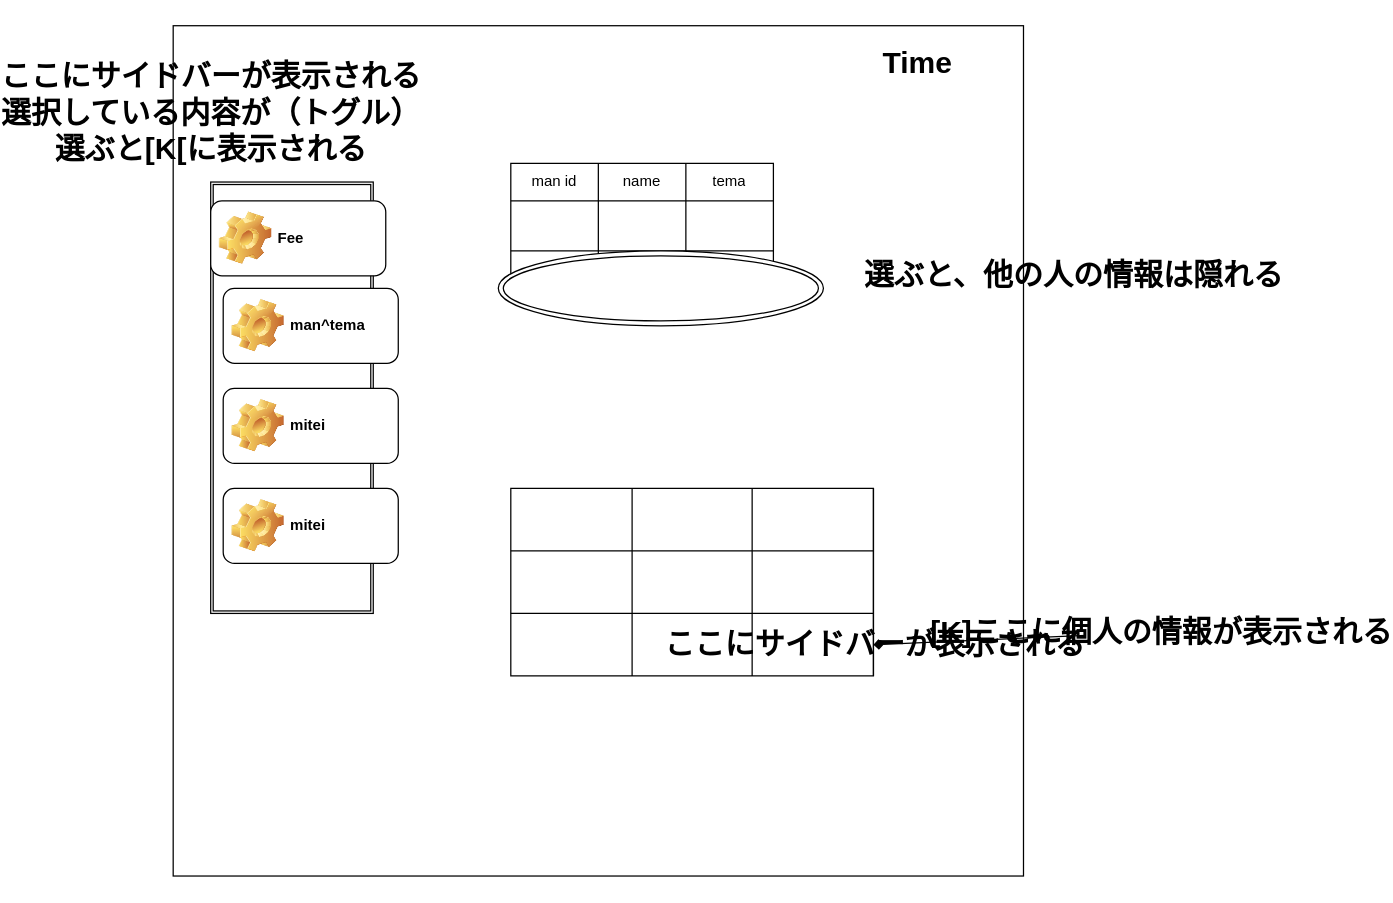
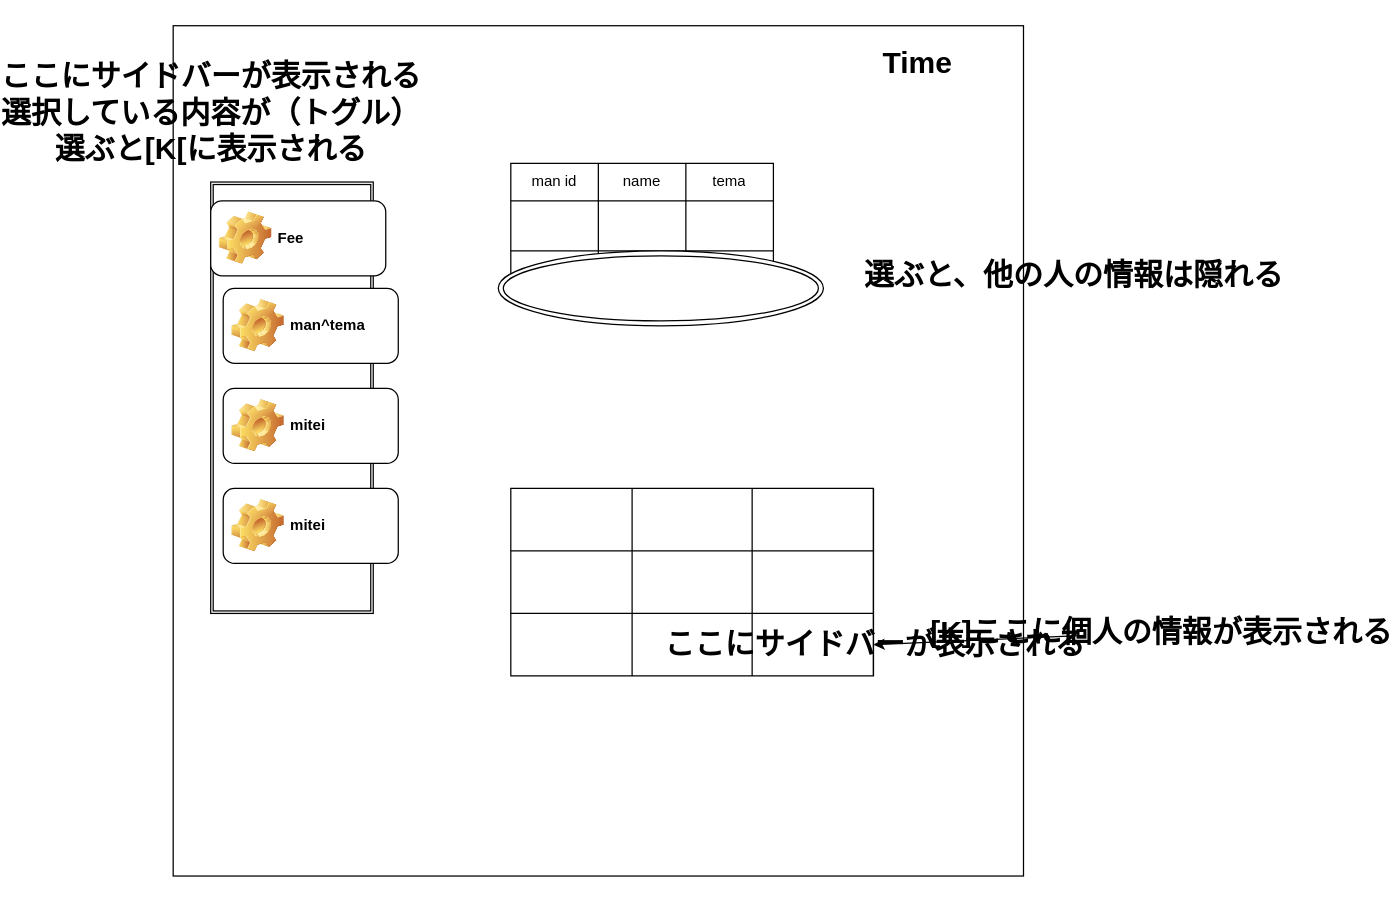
- <mxCell id="33" value="" style="edgeStyle=none;html=1;endArrow=diamond;" parent="1" source="34" target="30" edge="1"><mxGeometry relative="1" as="geometry" /></mxCell>
+ <mxCell id="33" value="" style="edgeStyle=none;html=1;" parent="1" source="34" target="30" edge="1"><mxGeometry relative="1" as="geometry" /></mxCell>
